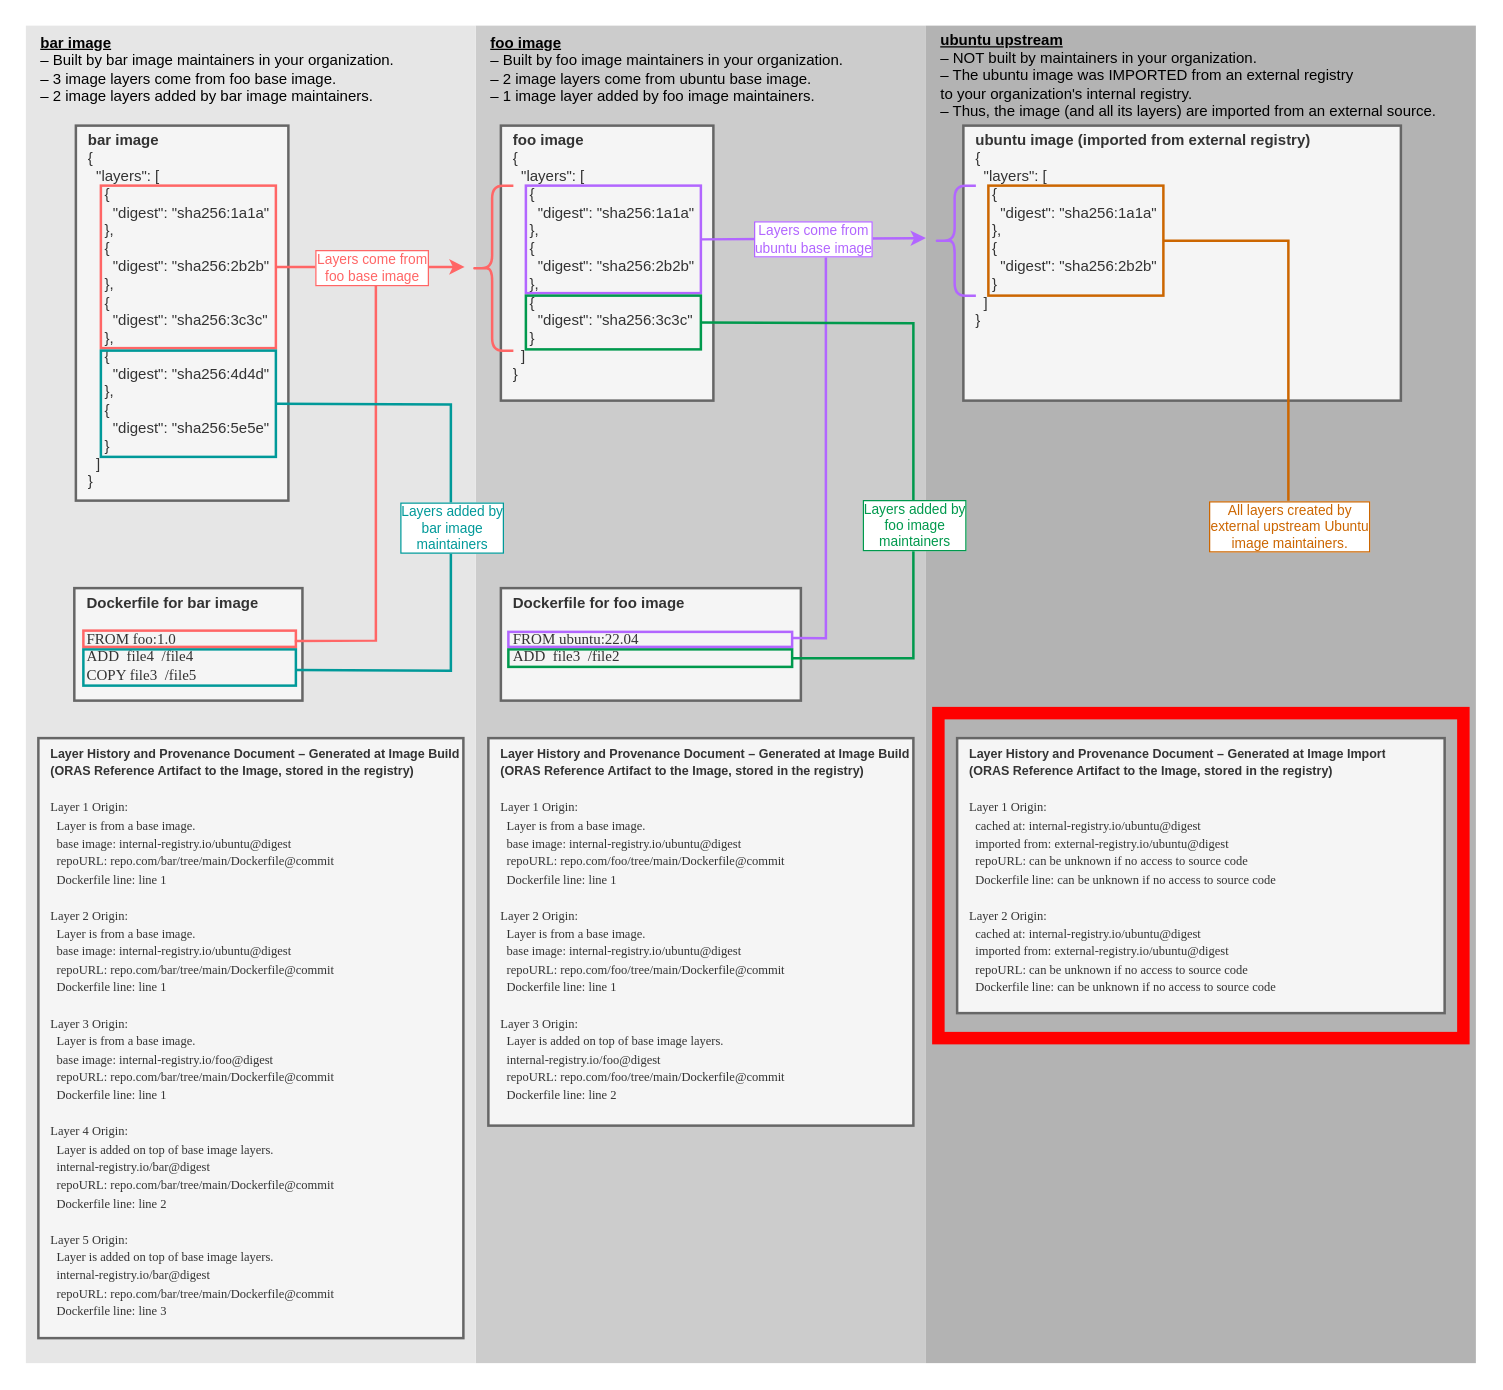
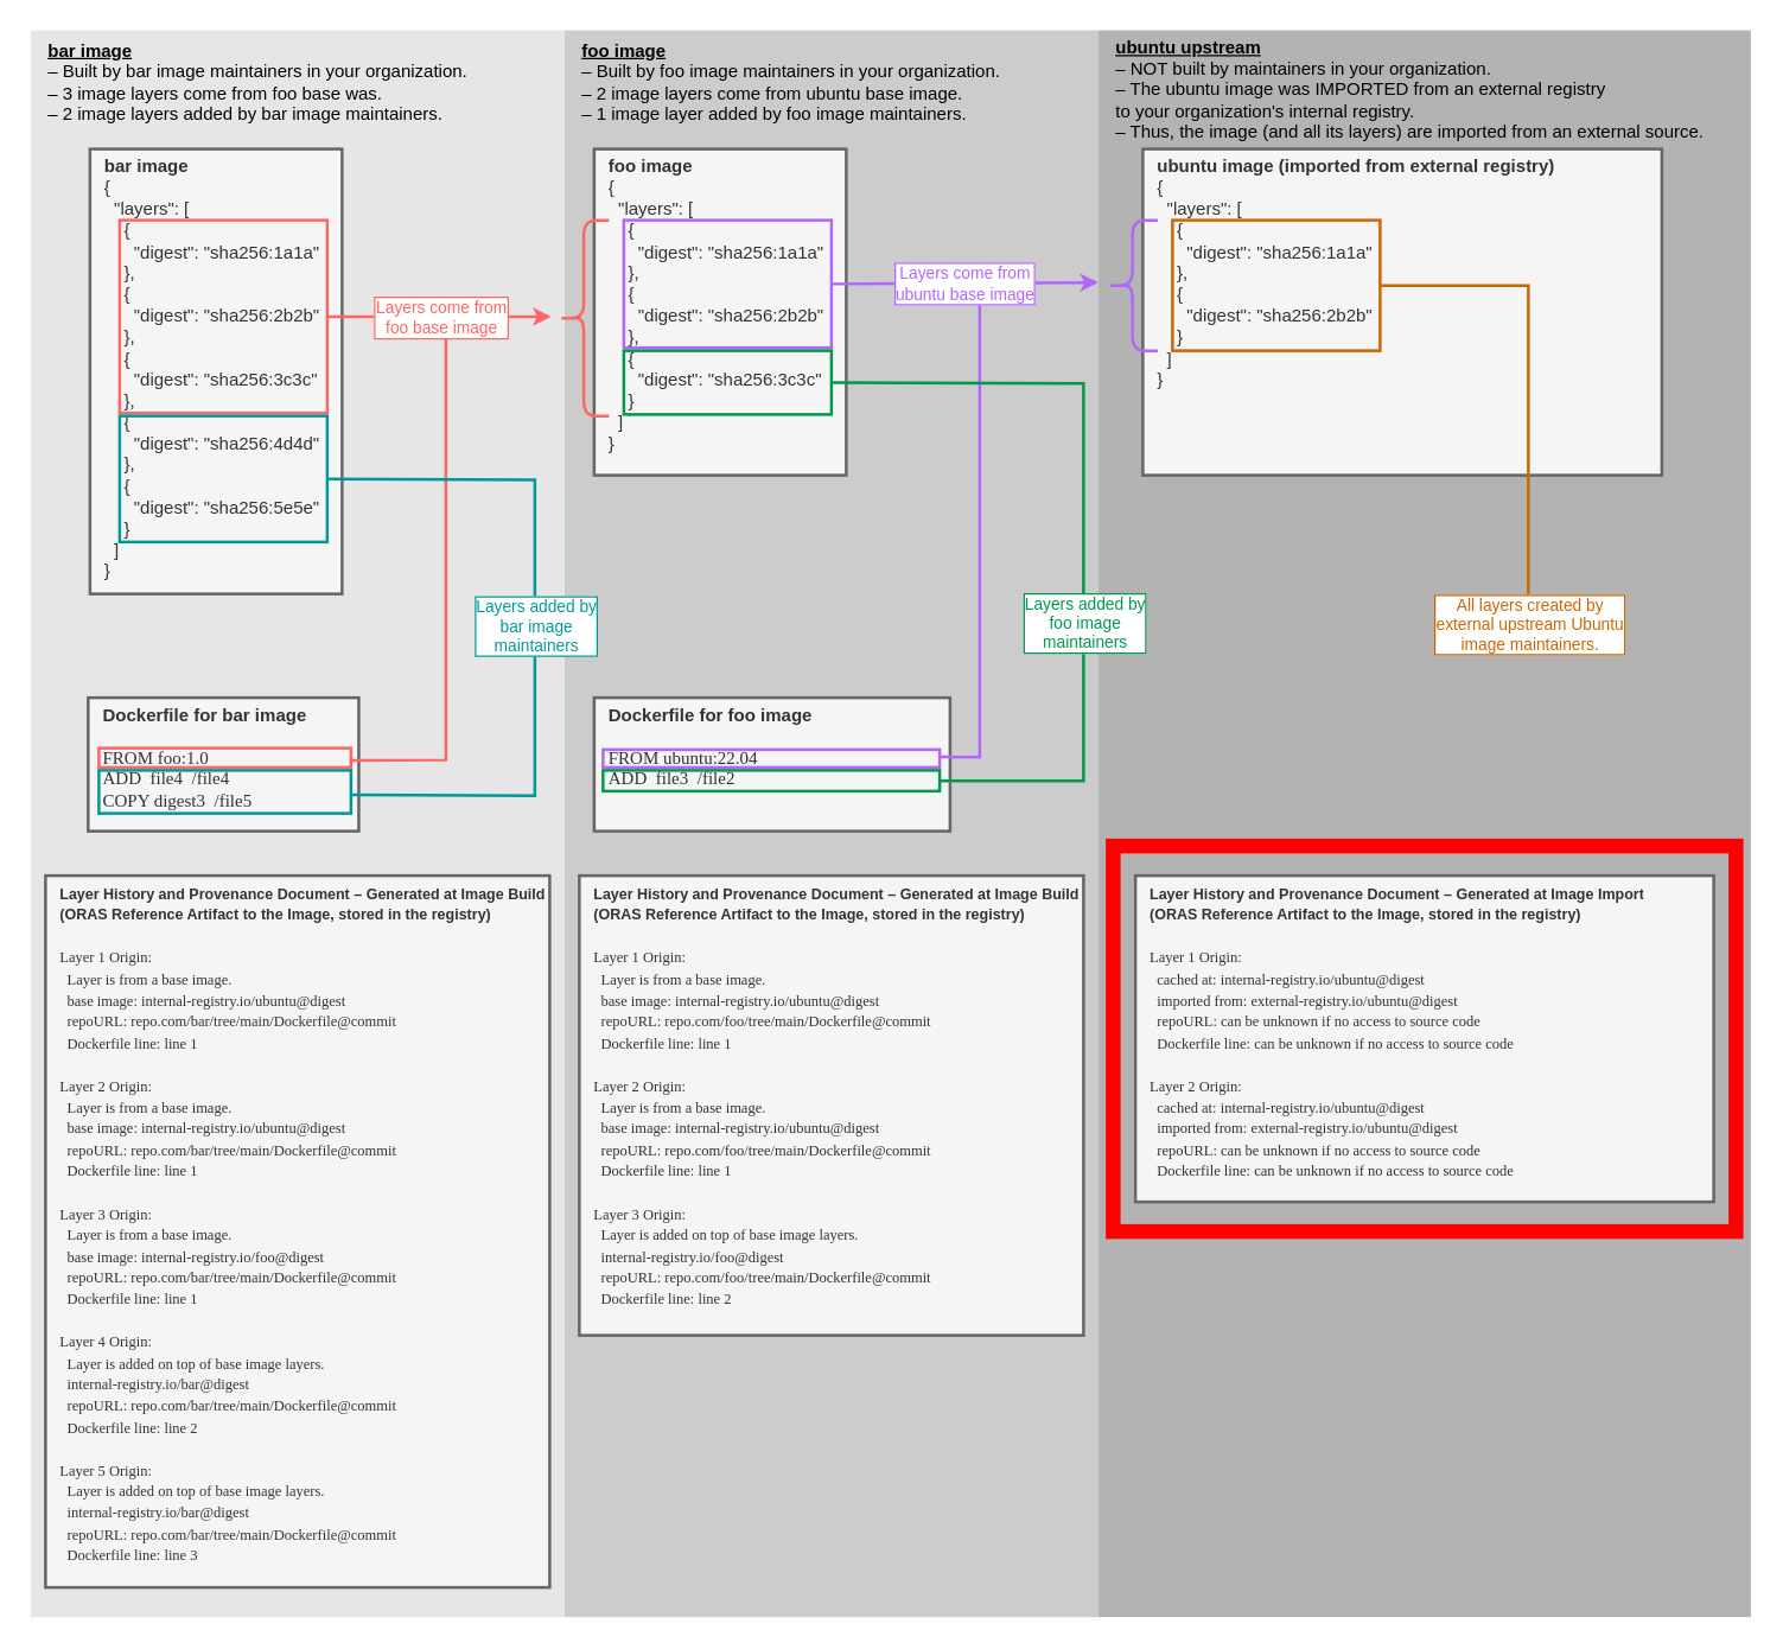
- <mxCell id="31" value="&lt;b&gt;&lt;u&gt;bar image&lt;br&gt;&lt;/u&gt;&lt;/b&gt;– Built by bar image maintainers in your organization.&lt;br&gt;– 3 image layers come from foo base image.&lt;br&gt;– 2 image layers added by bar image maintainers." style="text;html=1;strokeColor=none;fillColor=none;align=left;verticalAlign=middle;whiteSpace=wrap;rounded=0;" parent="1" vertex="1"><mxGeometry x="30" y="20" width="320" height="70" as="geometry" /></mxCell>
+ <mxCell id="31" value="&lt;b&gt;&lt;u&gt;bar image&lt;br&gt;&lt;/u&gt;&lt;/b&gt;– Built by bar image maintainers in your organization.&lt;br&gt;– 3 image layers come from foo base was.&lt;br&gt;– 2 image layers added by bar image maintainers." style="text;html=1;strokeColor=none;fillColor=none;align=left;verticalAlign=middle;whiteSpace=wrap;rounded=0;" parent="1" vertex="1"><mxGeometry x="30" y="20" width="320" height="70" as="geometry" /></mxCell>
- <mxCell id="19" value="&lt;font style=&quot;font-size: 12px&quot;&gt;&lt;b&gt;Dockerfile for bar image&lt;br&gt;&lt;/b&gt;&lt;br&gt;&lt;font face=&quot;Lucida Console&quot;&gt;FROM foo:1.0&lt;/font&gt;&lt;br&gt;&lt;font face=&quot;Lucida Console&quot;&gt;ADD&amp;nbsp; file4&amp;nbsp; /file4&lt;/font&gt;&lt;br&gt;&lt;font face=&quot;Lucida Console&quot;&gt;COPY file3&amp;nbsp; /file5&lt;/font&gt;&lt;br&gt;&lt;/font&gt;" style="text;strokeColor=#666666;fillColor=#f5f5f5;spacing=0;spacingTop=0;overflow=hidden;rounded=0;whiteSpace=wrap;html=1;spacingLeft=10;fontColor=#333333;strokeWidth=2;" parent="1" vertex="1"><mxGeometry x="58.75" y="470" width="182.5" height="90" as="geometry" /></mxCell>
+ <mxCell id="19" value="&lt;font style=&quot;font-size: 12px&quot;&gt;&lt;b&gt;Dockerfile for bar image&lt;br&gt;&lt;/b&gt;&lt;br&gt;&lt;font face=&quot;Lucida Console&quot;&gt;FROM foo:1.0&lt;/font&gt;&lt;br&gt;&lt;font face=&quot;Lucida Console&quot;&gt;ADD&amp;nbsp; file4&amp;nbsp; /file4&lt;/font&gt;&lt;br&gt;&lt;font face=&quot;Lucida Console&quot;&gt;COPY digest3&amp;nbsp; /file5&lt;/font&gt;&lt;br&gt;&lt;/font&gt;" style="text;strokeColor=#666666;fillColor=#f5f5f5;spacing=0;spacingTop=0;overflow=hidden;rounded=0;whiteSpace=wrap;html=1;spacingLeft=10;fontColor=#333333;strokeWidth=2;" parent="1" vertex="1"><mxGeometry x="58.75" y="470" width="182.5" height="90" as="geometry" /></mxCell>
